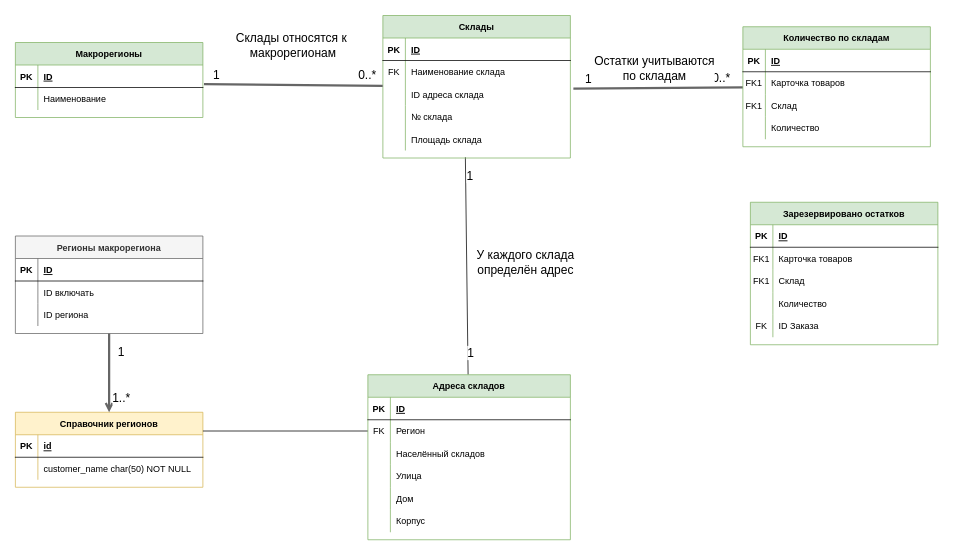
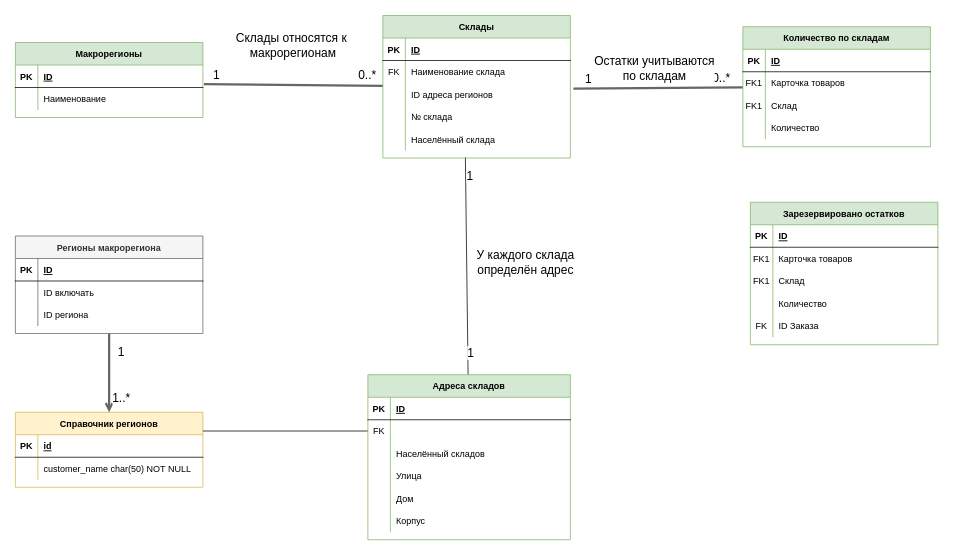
- <mxCell id="59" value="ID адреса склада" style="shape=partialRectangle;overflow=hidden;connectable=0;fillColor=none;top=0;left=0;bottom=0;right=0;align=left;spacingLeft=6;" parent="57" vertex="1"><mxGeometry x="30" width="220" height="30" as="geometry"><mxRectangle width="220" height="30" as="alternateBounds" /></mxGeometry></mxCell>
+ <mxCell id="59" value="ID адреса регионов" style="shape=partialRectangle;overflow=hidden;connectable=0;fillColor=none;top=0;left=0;bottom=0;right=0;align=left;spacingLeft=6;" parent="57" vertex="1"><mxGeometry x="30" width="220" height="30" as="geometry"><mxRectangle width="220" height="30" as="alternateBounds" /></mxGeometry></mxCell>
- <mxCell id="65" value="Площадь склада" style="shape=partialRectangle;overflow=hidden;connectable=0;fillColor=none;top=0;left=0;bottom=0;right=0;align=left;spacingLeft=6;" parent="63" vertex="1"><mxGeometry x="30" width="220" height="30" as="geometry"><mxRectangle width="220" height="30" as="alternateBounds" /></mxGeometry></mxCell>
+ <mxCell id="65" value="Населённый склада" style="shape=partialRectangle;overflow=hidden;connectable=0;fillColor=none;top=0;left=0;bottom=0;right=0;align=left;spacingLeft=6;" parent="63" vertex="1"><mxGeometry x="30" width="220" height="30" as="geometry"><mxRectangle width="220" height="30" as="alternateBounds" /></mxGeometry></mxCell>
- <mxCell id="93" value="Регион" style="shape=partialRectangle;overflow=hidden;connectable=0;fillColor=none;top=0;left=0;bottom=0;right=0;align=left;spacingLeft=6;" parent="91" vertex="1"><mxGeometry x="30" width="240" height="30" as="geometry"><mxRectangle width="240" height="30" as="alternateBounds" /></mxGeometry></mxCell>
